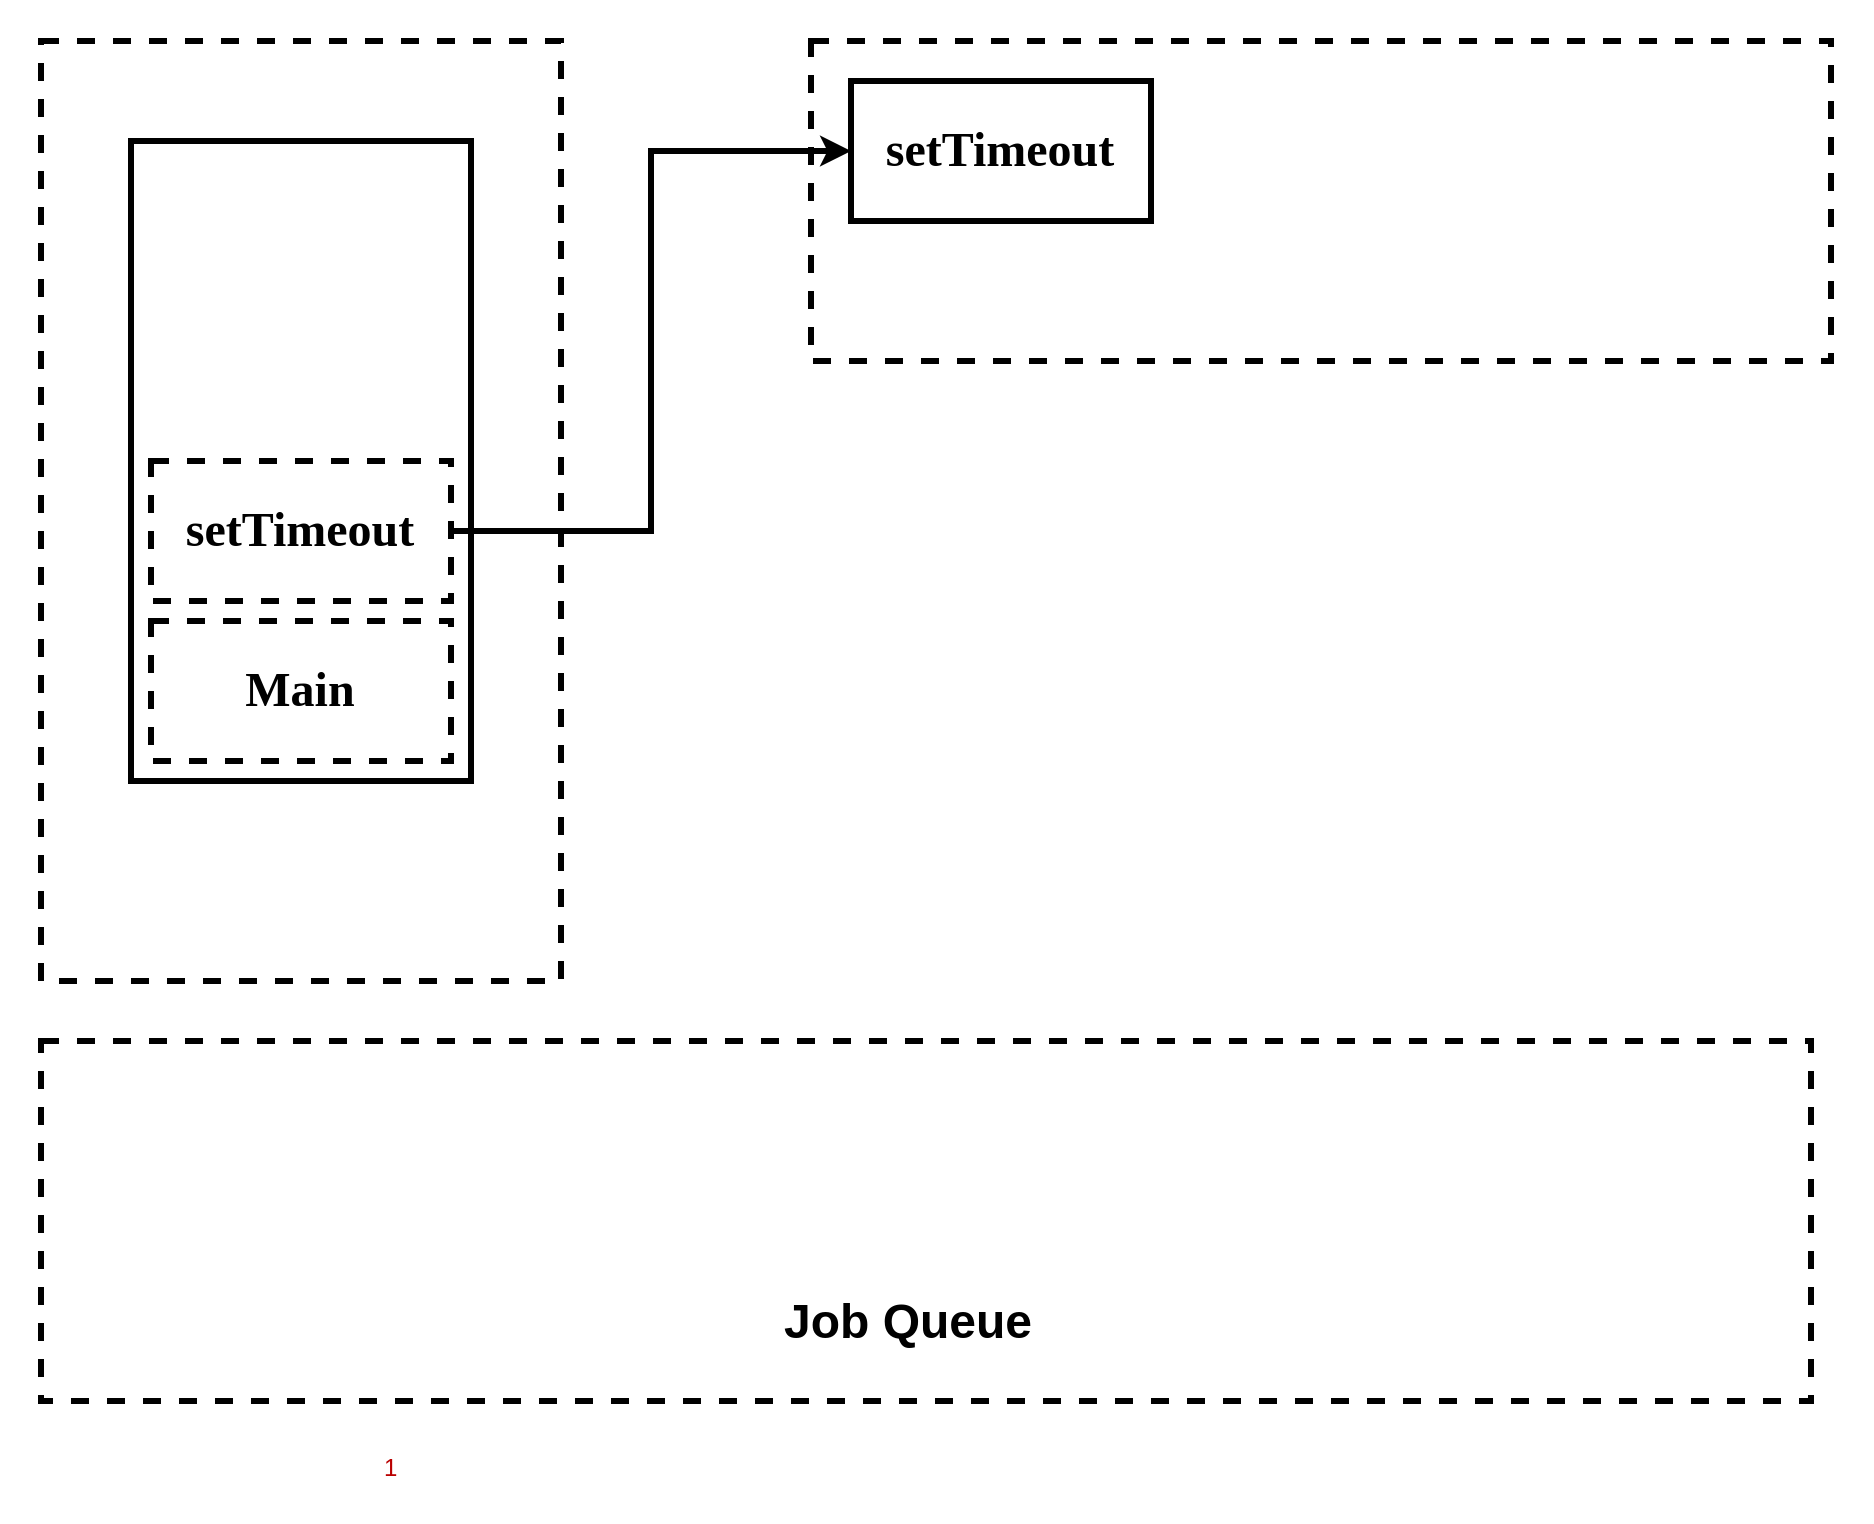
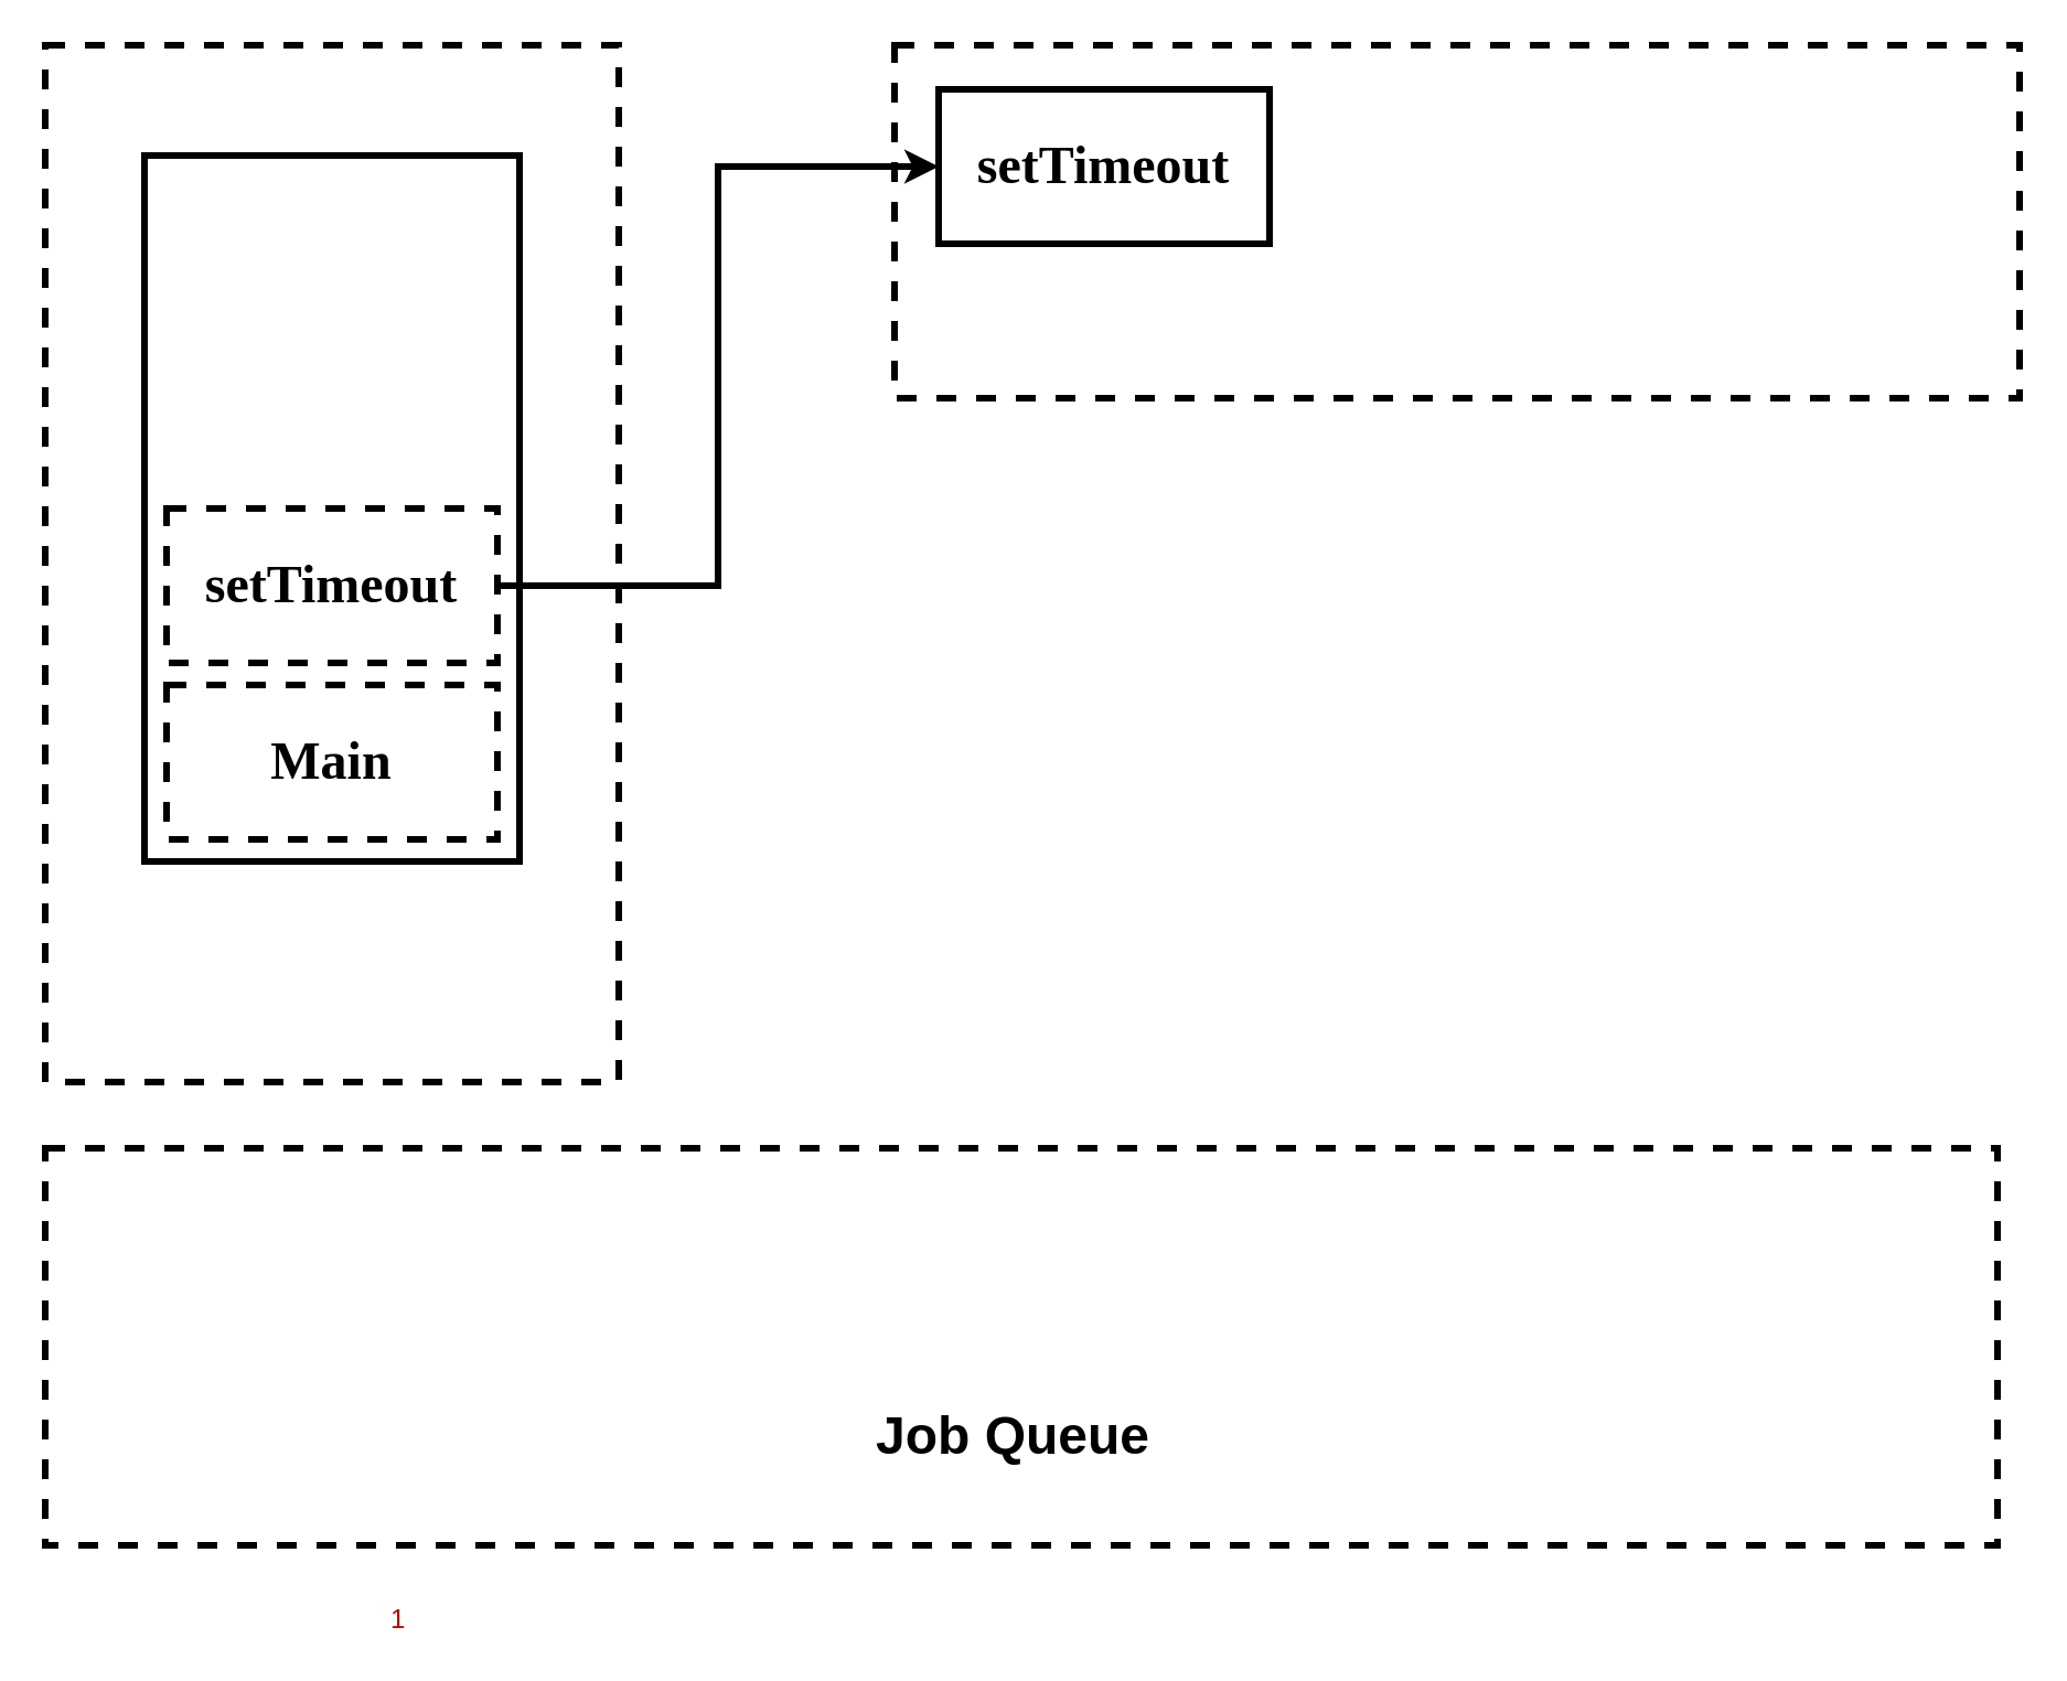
- <mxCell id="10" value="&lt;div style=&quot;text-align: center&quot;&gt;&lt;span style=&quot;font-size: 24px&quot;&gt;&lt;b&gt;Job Queue&lt;/b&gt;&lt;/span&gt;&lt;/div&gt;" style="text;whiteSpace=wrap;html=1;" parent="1" vertex="1"><mxGeometry x="390" y="640" width="145" height="30" as="geometry" /></mxCell>
+ <mxCell id="10" value="&lt;div style=&quot;text-align: center&quot;&gt;&lt;span style=&quot;font-size: 24px&quot;&gt;&lt;b&gt;Job Queue&lt;/b&gt;&lt;/span&gt;&lt;/div&gt;" style="text;whiteSpace=wrap;html=1;" parent="1" vertex="1"><mxGeometry x="395" y="630" width="145" height="30" as="geometry" /></mxCell>
- <mxCell id="11" value="&lt;font color=&quot;rgba(0, 0, 0, 0)&quot;&gt;1&lt;/font&gt;" style="text;whiteSpace=wrap;html=1;" vertex="1" parent="1"><mxGeometry x="190" y="720" width="550" height="20" as="geometry" /></mxCell>
+ <mxCell id="11" value="&lt;font color=&quot;rgba(0, 0, 0, 0)&quot;&gt;1&lt;/font&gt;" style="text;whiteSpace=wrap;html=1;" vertex="1" parent="1"><mxGeometry x="175" y="720" width="550" height="20" as="geometry" /></mxCell>
